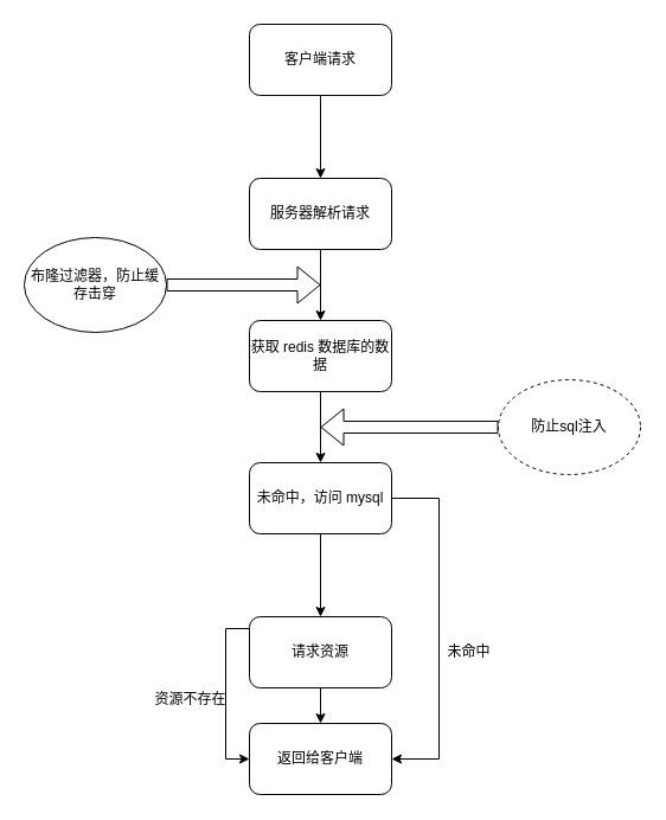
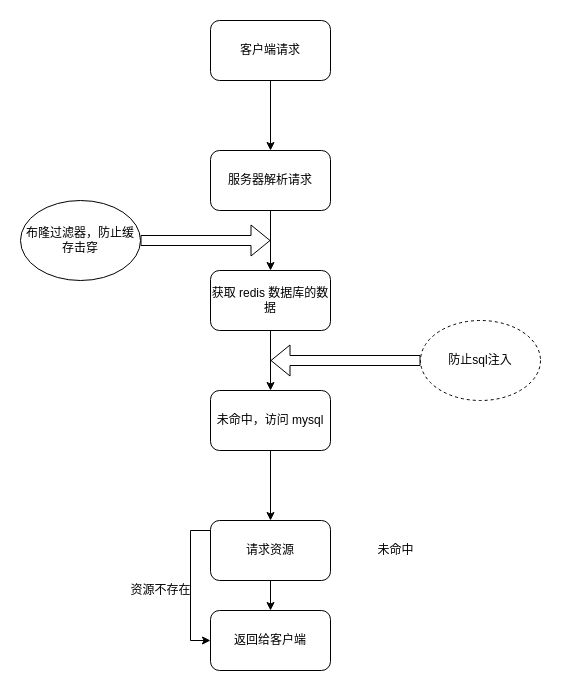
- <mxCell id="9" style="edgeStyle=orthogonalEdgeStyle;rounded=0;orthogonalLoop=1;jettySize=auto;html=1;entryX=1;entryY=0.5;entryDx=0;entryDy=0;" edge="1" parent="1" source="10" target="15"><mxGeometry relative="1" as="geometry"><mxPoint x="470" y="200" as="targetPoint" /><Array as="points"><mxPoint x="370" y="420" /><mxPoint x="370" y="640" /></Array></mxGeometry></mxCell>
